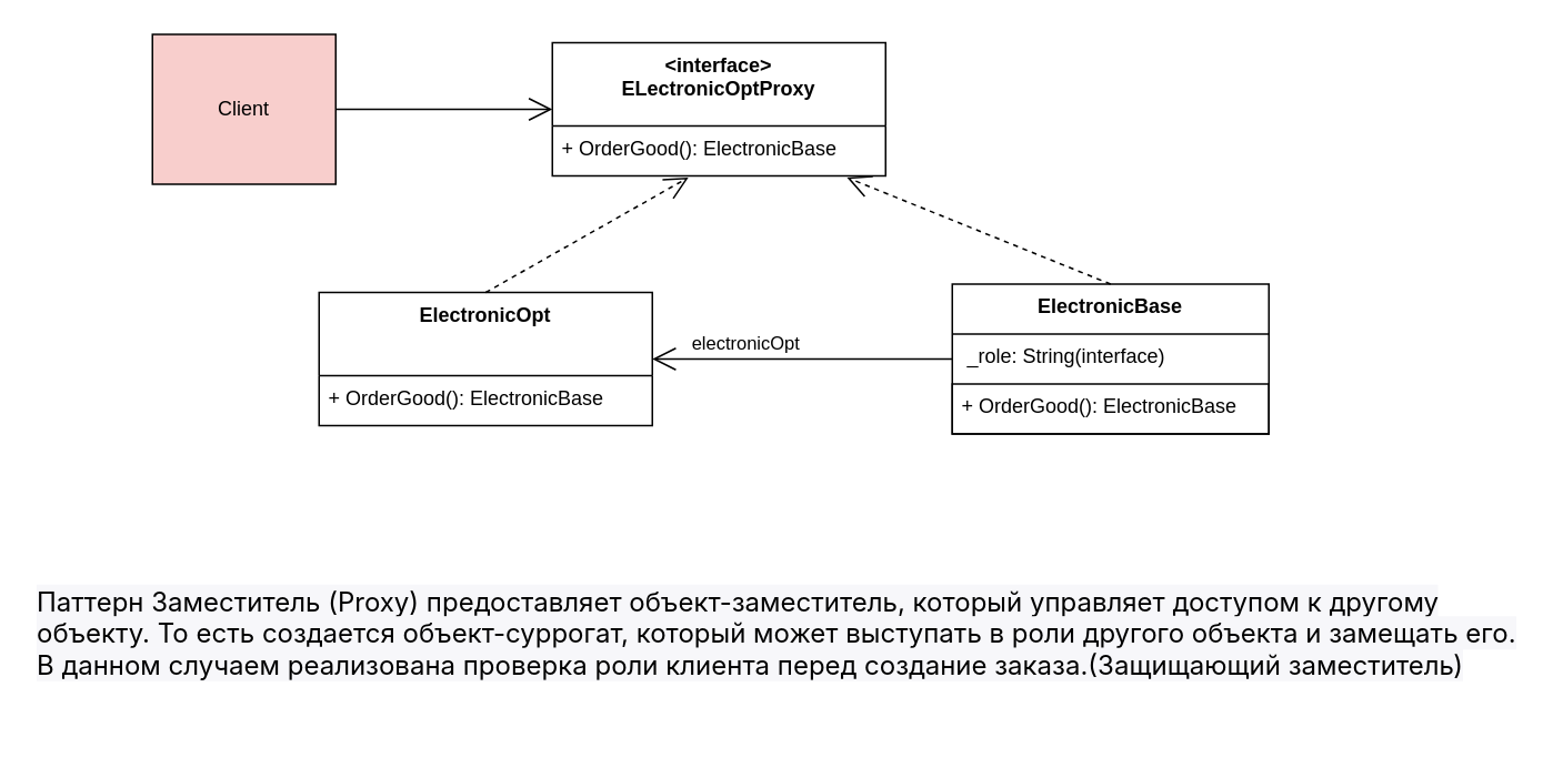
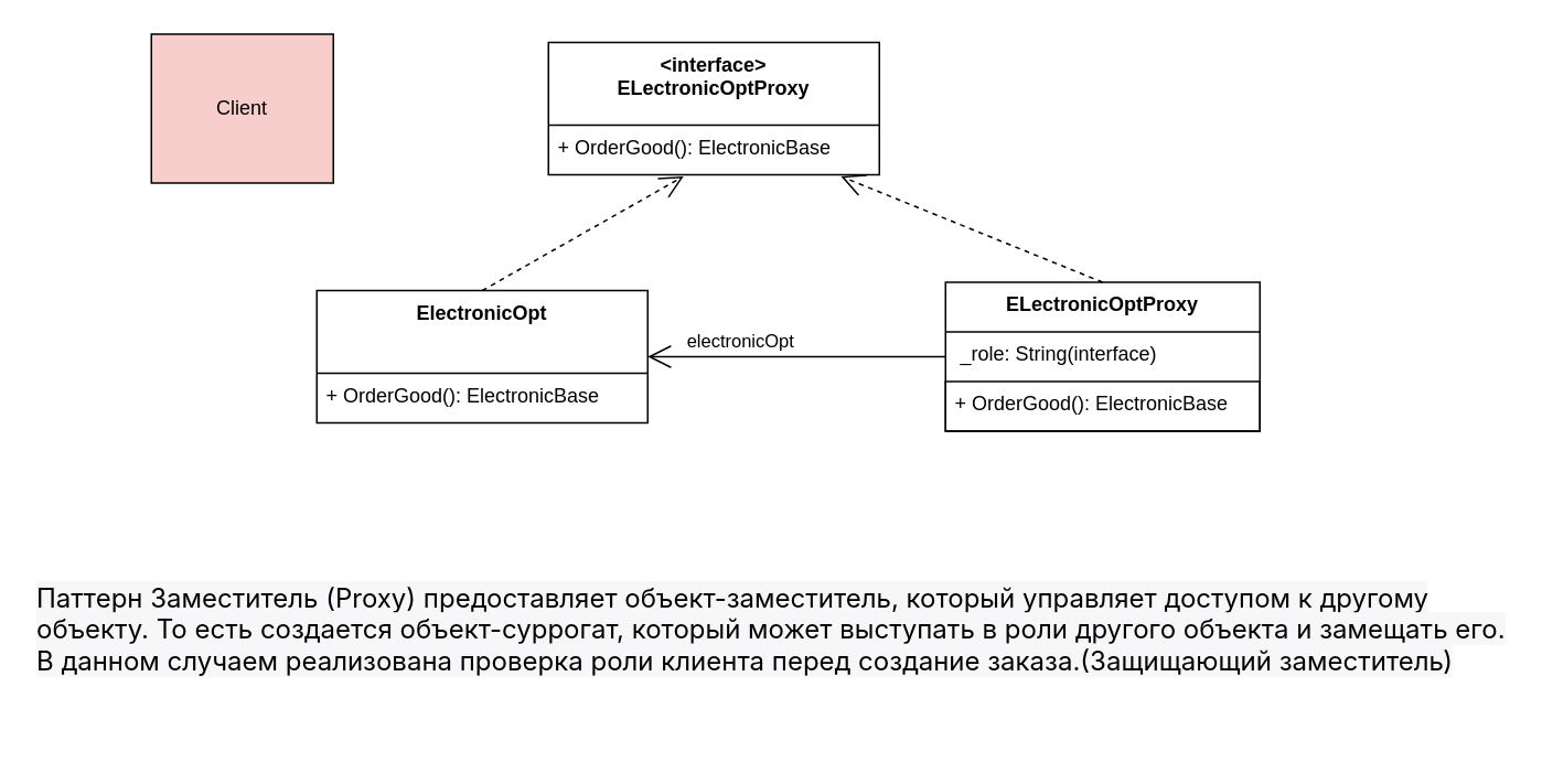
- <mxCell id="14" value="" style="endArrow=open;endFill=1;endSize=12;html=1;rounded=0;exitX=1;exitY=0.5;exitDx=0;exitDy=0;entryX=0;entryY=0.5;entryDx=0;entryDy=0;" edge="1" parent="1" source="13" target="2"><mxGeometry width="160" relative="1" as="geometry"><mxPoint x="221" y="-10" as="sourcePoint" /><mxPoint x="41" y="-25" as="targetPoint" /></mxGeometry></mxCell>
- <mxCell id="6" value="&lt;div&gt;ElectronicBase&lt;br&gt;&lt;/div&gt;" style="swimlane;fontStyle=1;align=center;verticalAlign=top;childLayout=stackLayout;horizontal=1;startSize=30;horizontalStack=0;resizeParent=1;resizeParentMax=0;resizeLast=0;collapsible=1;marginBottom=0;whiteSpace=wrap;html=1;" vertex="1" parent="1"><mxGeometry x="571" y="170" width="190" height="90" as="geometry" /></mxCell>
+ <mxCell id="6" value="&lt;div&gt;ELectronicOptProxy&lt;br&gt;&lt;/div&gt;" style="swimlane;fontStyle=1;align=center;verticalAlign=top;childLayout=stackLayout;horizontal=1;startSize=30;horizontalStack=0;resizeParent=1;resizeParentMax=0;resizeLast=0;collapsible=1;marginBottom=0;whiteSpace=wrap;html=1;" vertex="1" parent="1"><mxGeometry x="571" y="170" width="190" height="90" as="geometry" /></mxCell>
